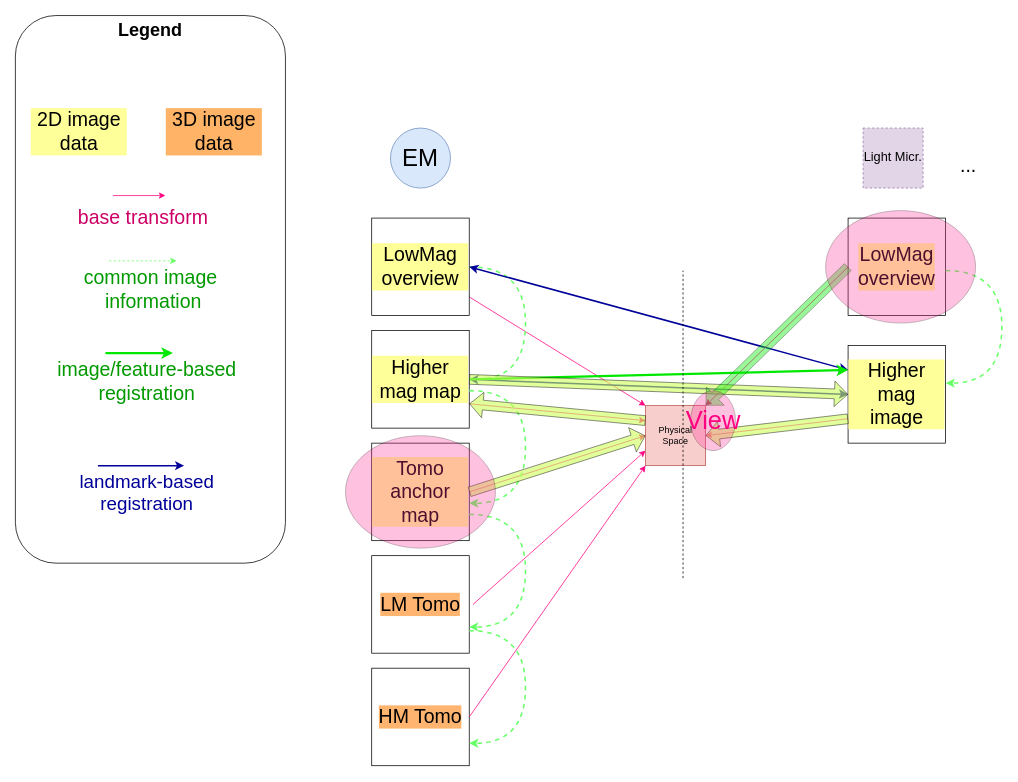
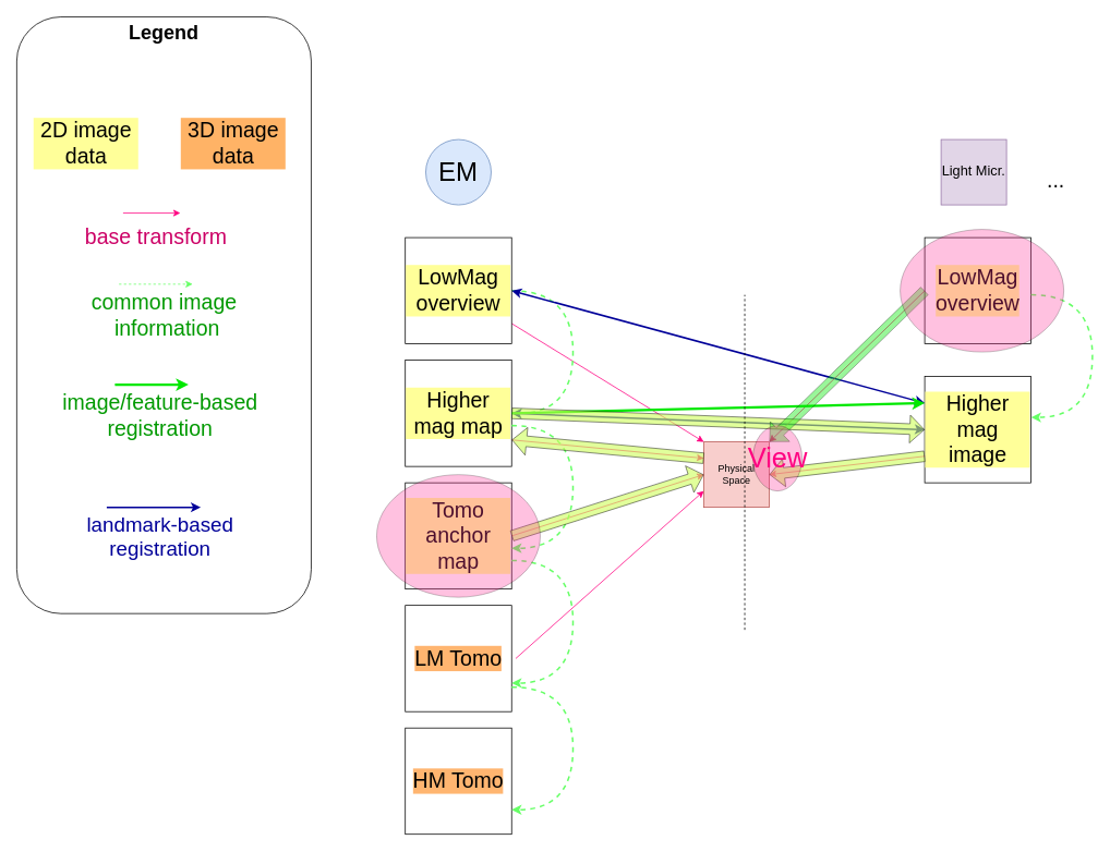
- <mxCell id="4" value="Light Micr." style="whiteSpace=wrap;html=1;aspect=fixed;fontSize=17;fillColor=#e1d5e7;strokeColor=#9673a6;dashed=1;" parent="1" vertex="1"><mxGeometry x="1150" y="170" width="80" height="80" as="geometry" /></mxCell>
+ <mxCell id="4" value="Light Micr." style="whiteSpace=wrap;html=1;aspect=fixed;fontSize=17;fillColor=#e1d5e7;strokeColor=#9673a6;" parent="1" vertex="1"><mxGeometry x="1150" y="170" width="80" height="80" as="geometry" /></mxCell>
- <mxCell id="30" style="rounded=0;orthogonalLoop=1;jettySize=auto;html=1;fontSize=26;fontColor=#CC0066;strokeColor=#FF0080;entryX=0;entryY=1;entryDx=0;entryDy=0;exitX=1;exitY=0.5;exitDx=0;exitDy=0;" parent="1" source="17" target="29" edge="1"><mxGeometry relative="1" as="geometry"><mxPoint x="640" y="815" as="sourcePoint" /><mxPoint x="870" y="610" as="targetPoint" /></mxGeometry></mxCell>
